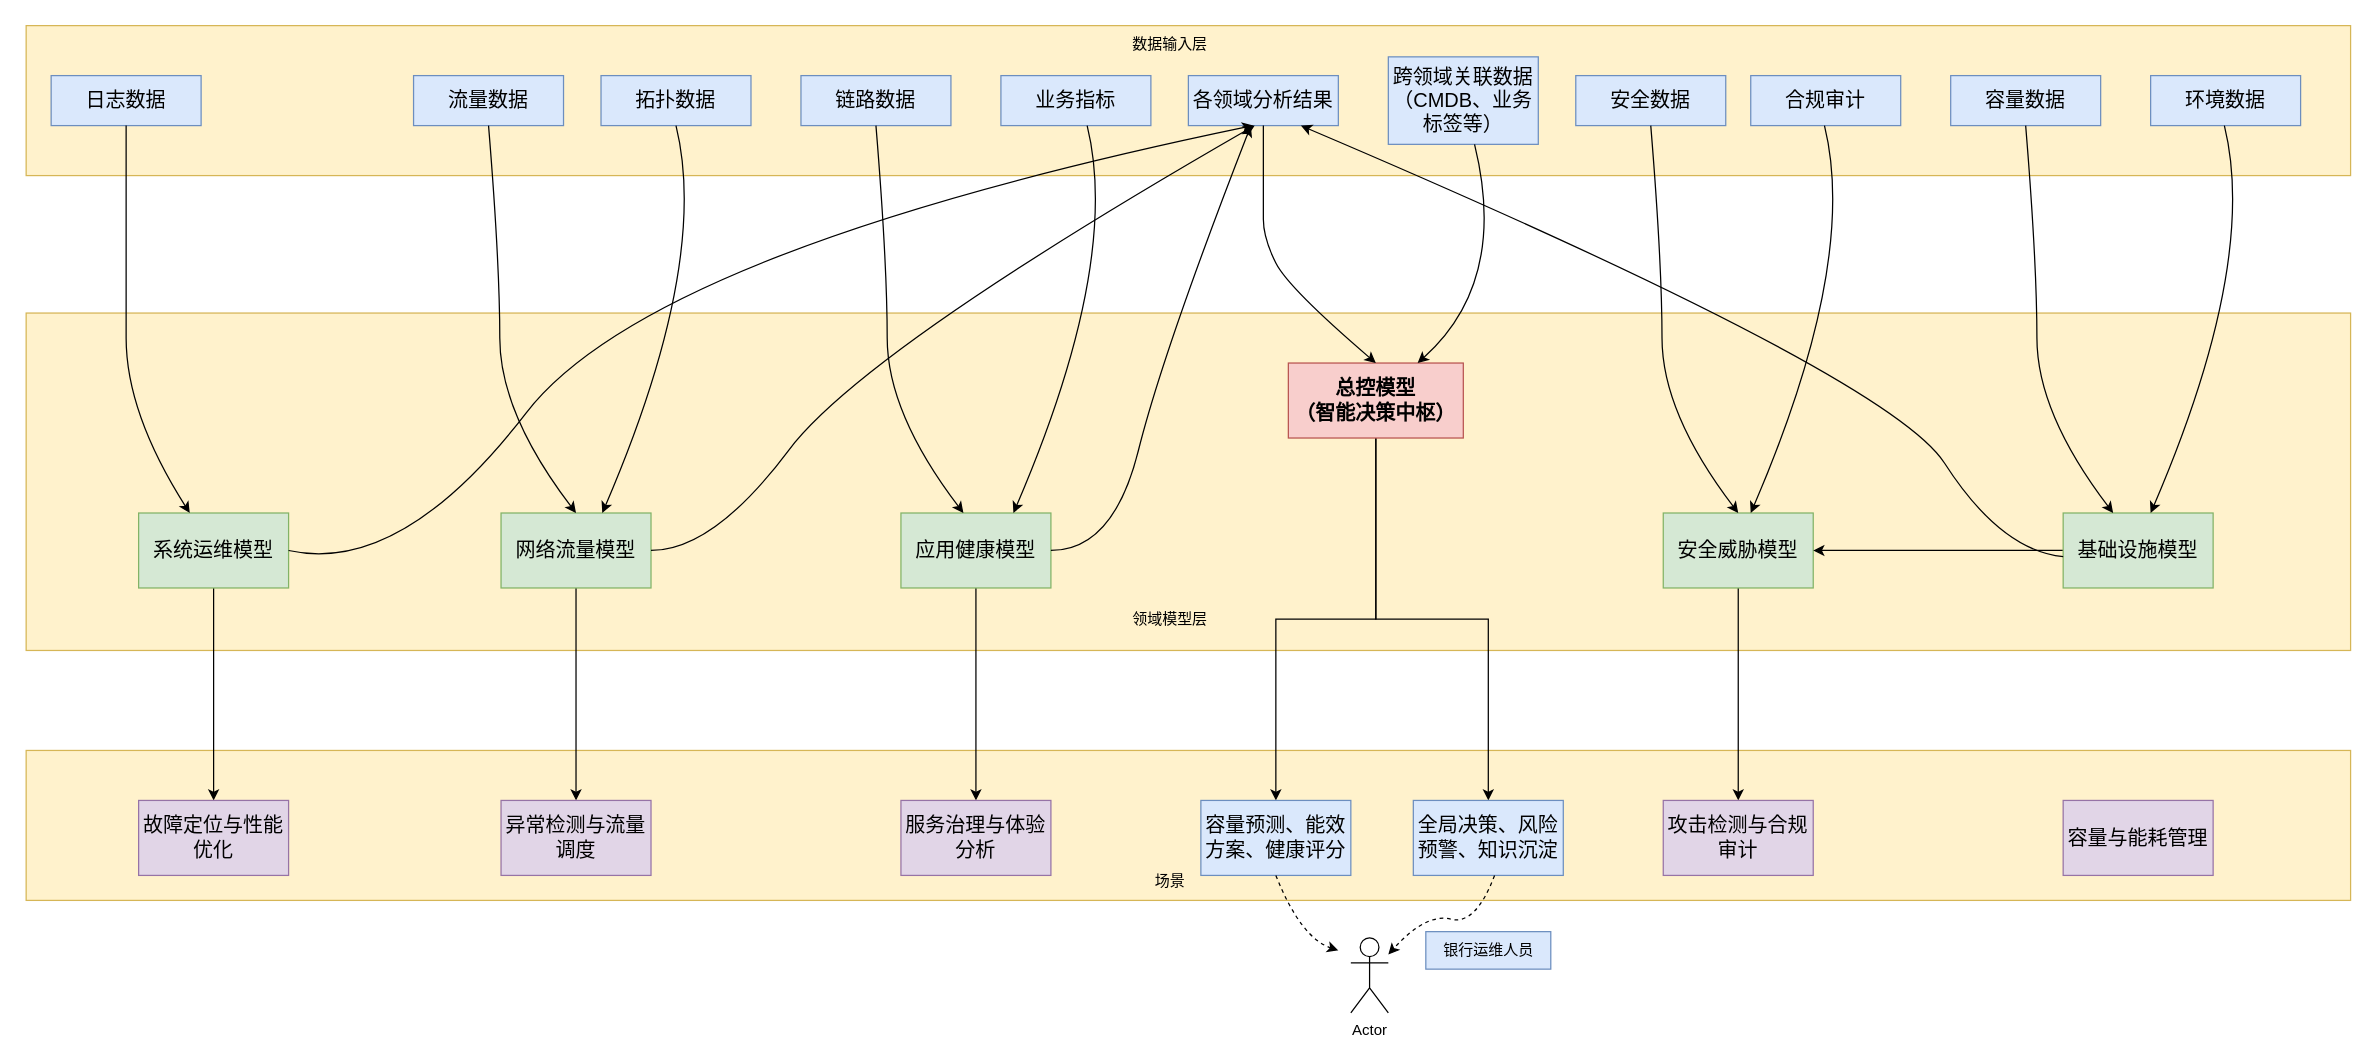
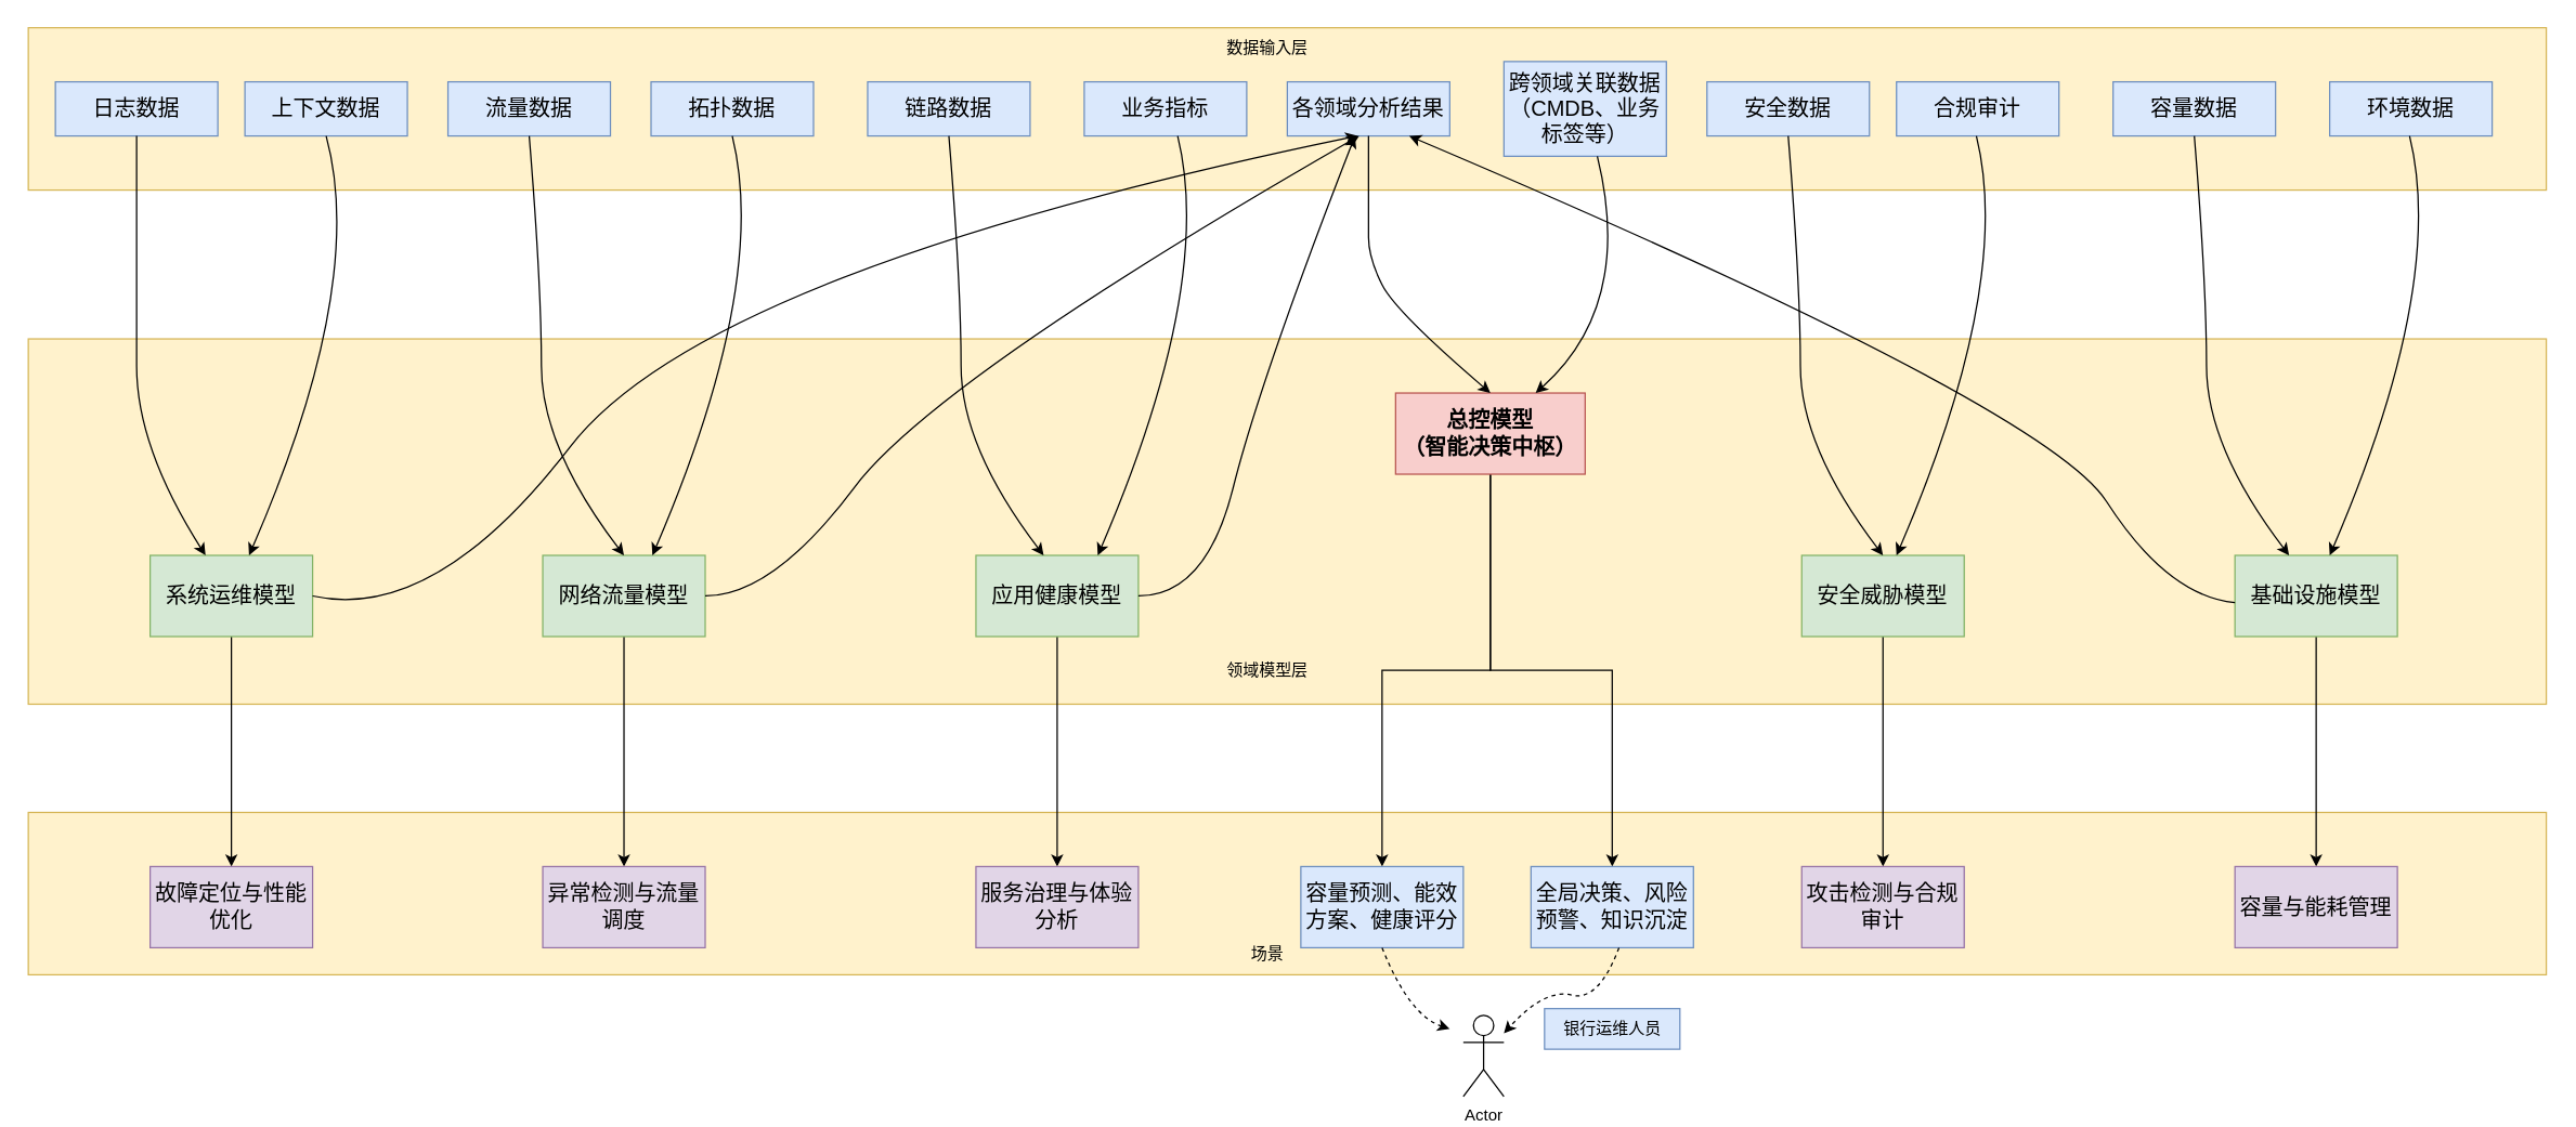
+ <mxCell id="8" value="&lt;p class=&quot;MsoNormal&quot;&gt;&lt;span style=&quot;font-size: 12pt;&quot;&gt;上下文数据&lt;/span&gt;&lt;/p&gt;" style="rounded=0;whiteSpace=wrap;html=1;fillColor=#dae8fc;strokeColor=#6c8ebf;" parent="1" vertex="1"><mxGeometry x="180" y="60" width="120" height="40" as="geometry" /></mxCell>
+ <mxCell id="38" value="" style="curved=1;endArrow=classic;html=1;rounded=0;exitX=0.5;exitY=1;exitDx=0;exitDy=0;" parent="1" source="8" target="10" edge="1"><mxGeometry width="50" height="50" relative="1" as="geometry"><mxPoint x="210" y="200" as="sourcePoint" /><mxPoint x="260" y="150" as="targetPoint" /><Array as="points"><mxPoint x="270" y="210" /></Array></mxGeometry></mxCell>
- <mxCell id="20" value="" style="edgeStyle=orthogonalEdgeStyle;rounded=0;orthogonalLoop=1;jettySize=auto;html=1;" parent="1" source="21" target="19" edge="1"><mxGeometry relative="1" as="geometry" /></mxCell>
+ <mxCell id="20" value="" style="edgeStyle=orthogonalEdgeStyle;rounded=0;orthogonalLoop=1;jettySize=auto;html=1;" parent="1" source="21" target="36" edge="1"><mxGeometry relative="1" as="geometry" /></mxCell>
